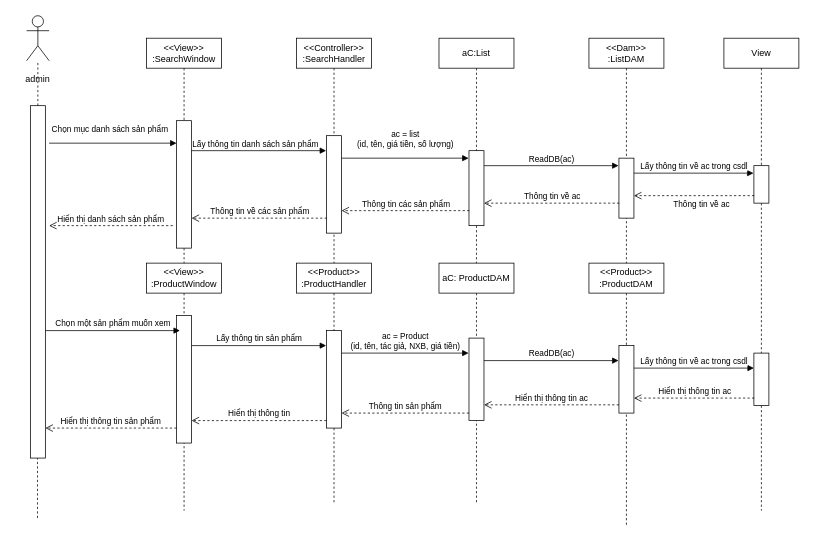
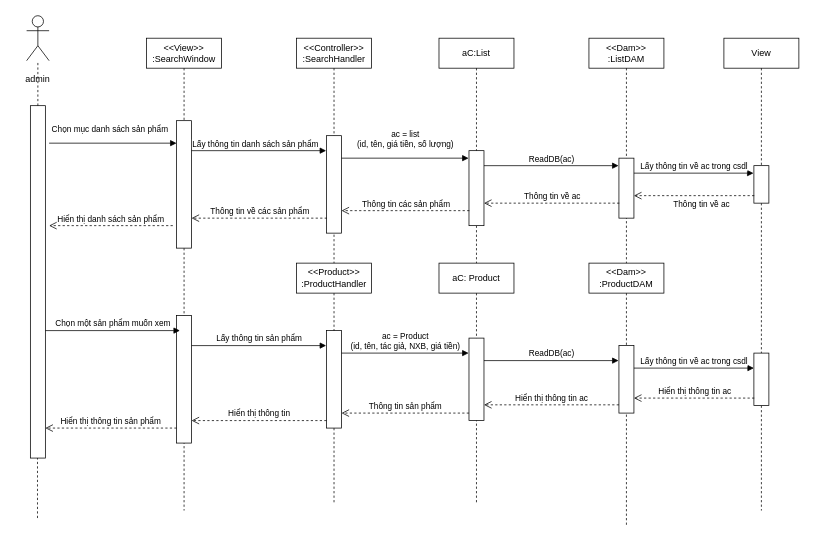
- <mxCell id="21" value="&amp;lt;&amp;lt;View&amp;gt;&amp;gt;&lt;div&gt;:ProductWindow&lt;/div&gt;" style="shape=umlLifeline;perimeter=lifelinePerimeter;whiteSpace=wrap;html=1;container=1;dropTarget=0;collapsible=0;recursiveResize=0;outlineConnect=0;portConstraint=eastwest;newEdgeStyle={&quot;curved&quot;:0,&quot;rounded&quot;:0};" vertex="1" parent="1"><mxGeometry x="195" y="350" width="100" height="40" as="geometry" /></mxCell>
- <mxCell id="23" value="aC: ProductDAM" style="shape=umlLifeline;perimeter=lifelinePerimeter;whiteSpace=wrap;html=1;container=1;dropTarget=0;collapsible=0;recursiveResize=0;outlineConnect=0;portConstraint=eastwest;newEdgeStyle={&quot;curved&quot;:0,&quot;rounded&quot;:0};" vertex="1" parent="1"><mxGeometry x="585" y="350" width="100" height="40" as="geometry" /></mxCell>
+ <mxCell id="23" value="aC: Product" style="shape=umlLifeline;perimeter=lifelinePerimeter;whiteSpace=wrap;html=1;container=1;dropTarget=0;collapsible=0;recursiveResize=0;outlineConnect=0;portConstraint=eastwest;newEdgeStyle={&quot;curved&quot;:0,&quot;rounded&quot;:0};" vertex="1" parent="1"><mxGeometry x="585" y="350" width="100" height="40" as="geometry" /></mxCell>
- <mxCell id="24" value="&amp;lt;&amp;lt;Product&amp;gt;&amp;gt;&lt;div&gt;:ProductDAM&lt;/div&gt;" style="shape=umlLifeline;perimeter=lifelinePerimeter;whiteSpace=wrap;html=1;container=1;dropTarget=0;collapsible=0;recursiveResize=0;outlineConnect=0;portConstraint=eastwest;newEdgeStyle={&quot;curved&quot;:0,&quot;rounded&quot;:0};" vertex="1" parent="1"><mxGeometry x="785" y="350" width="100" height="40" as="geometry" /></mxCell>
+ <mxCell id="24" value="&amp;lt;&amp;lt;Dam&amp;gt;&amp;gt;&lt;div&gt;:ProductDAM&lt;/div&gt;" style="shape=umlLifeline;perimeter=lifelinePerimeter;whiteSpace=wrap;html=1;container=1;dropTarget=0;collapsible=0;recursiveResize=0;outlineConnect=0;portConstraint=eastwest;newEdgeStyle={&quot;curved&quot;:0,&quot;rounded&quot;:0};" vertex="1" parent="1"><mxGeometry x="785" y="350" width="100" height="40" as="geometry" /></mxCell>
